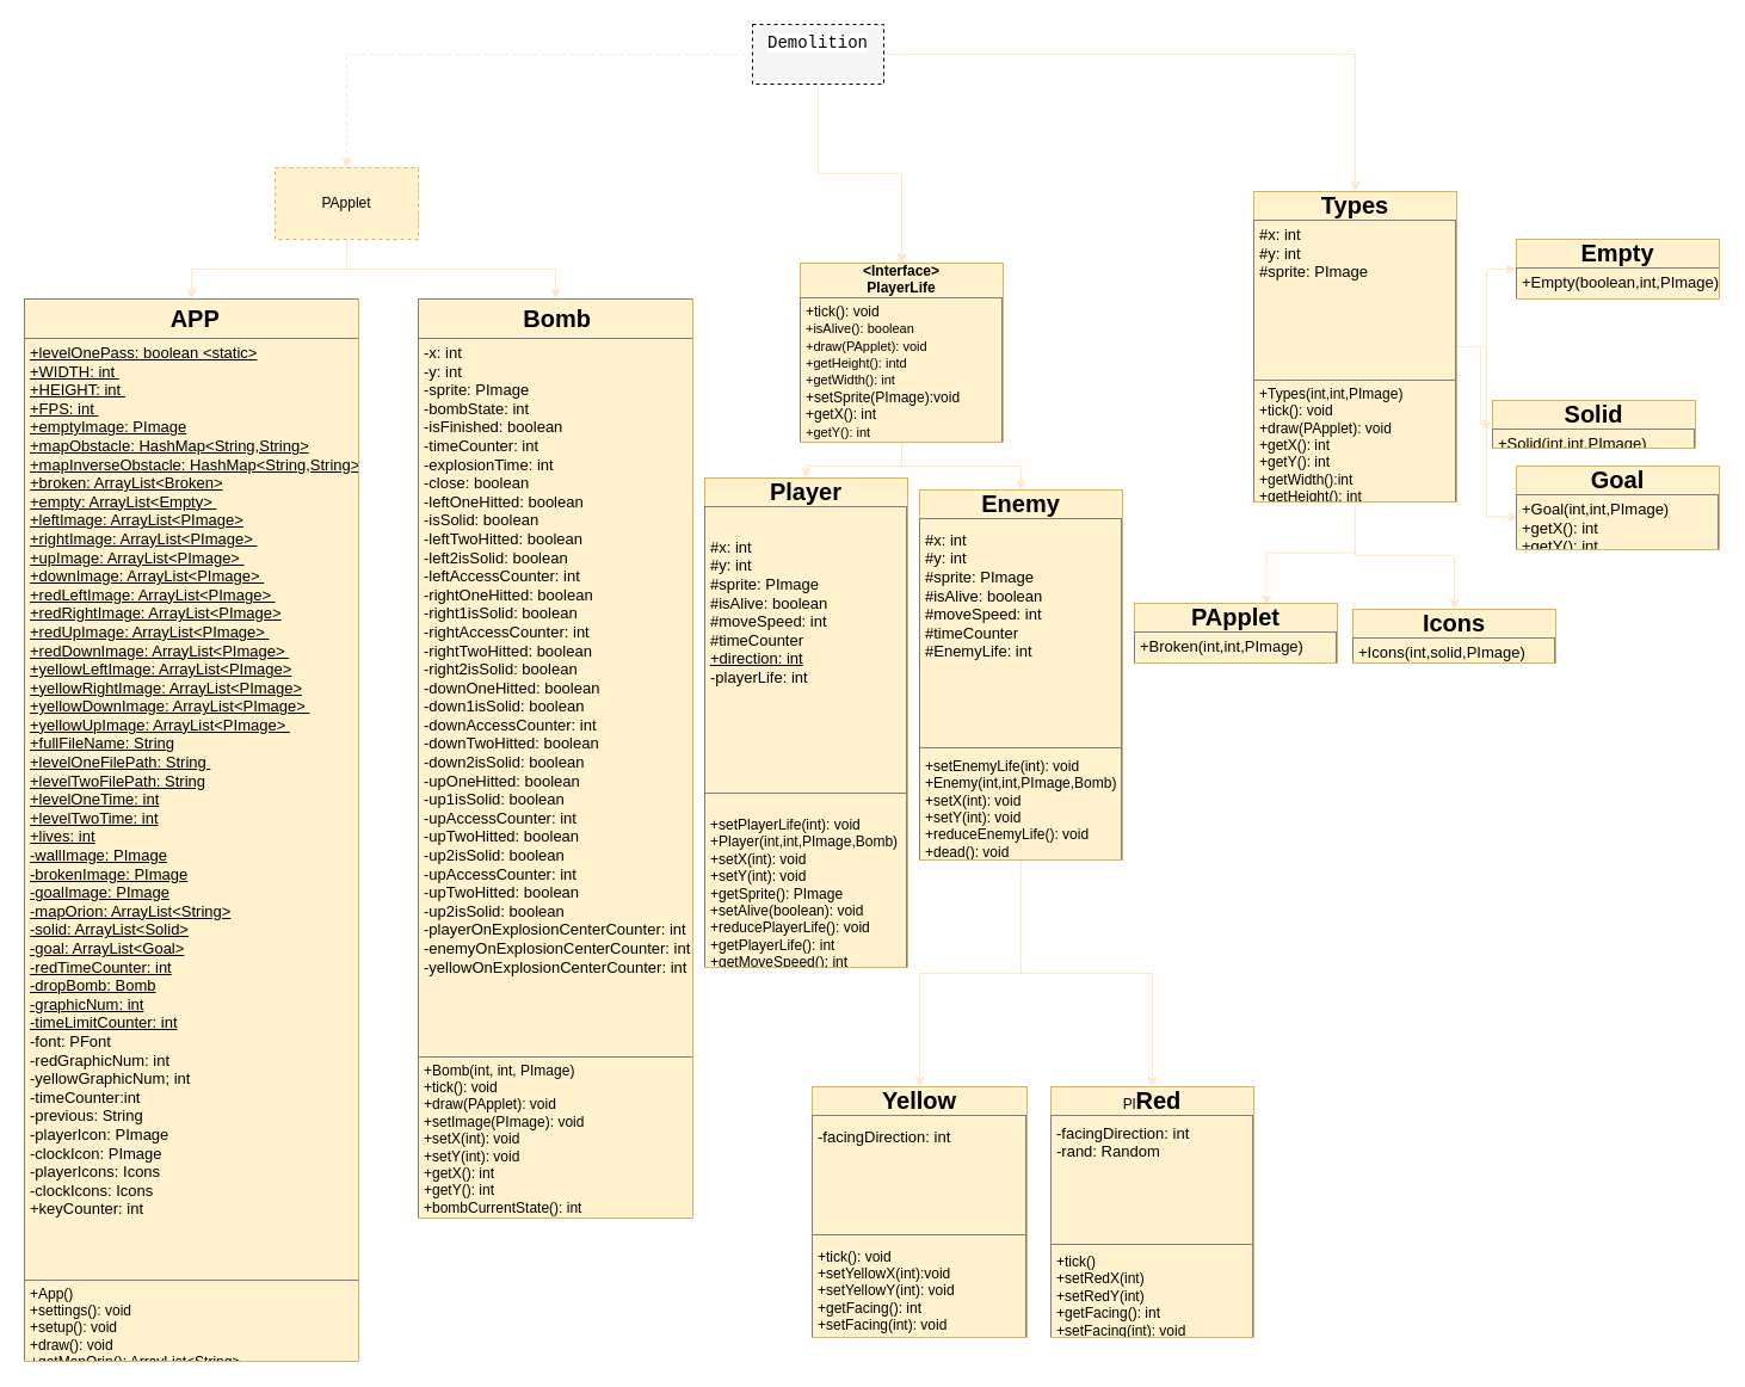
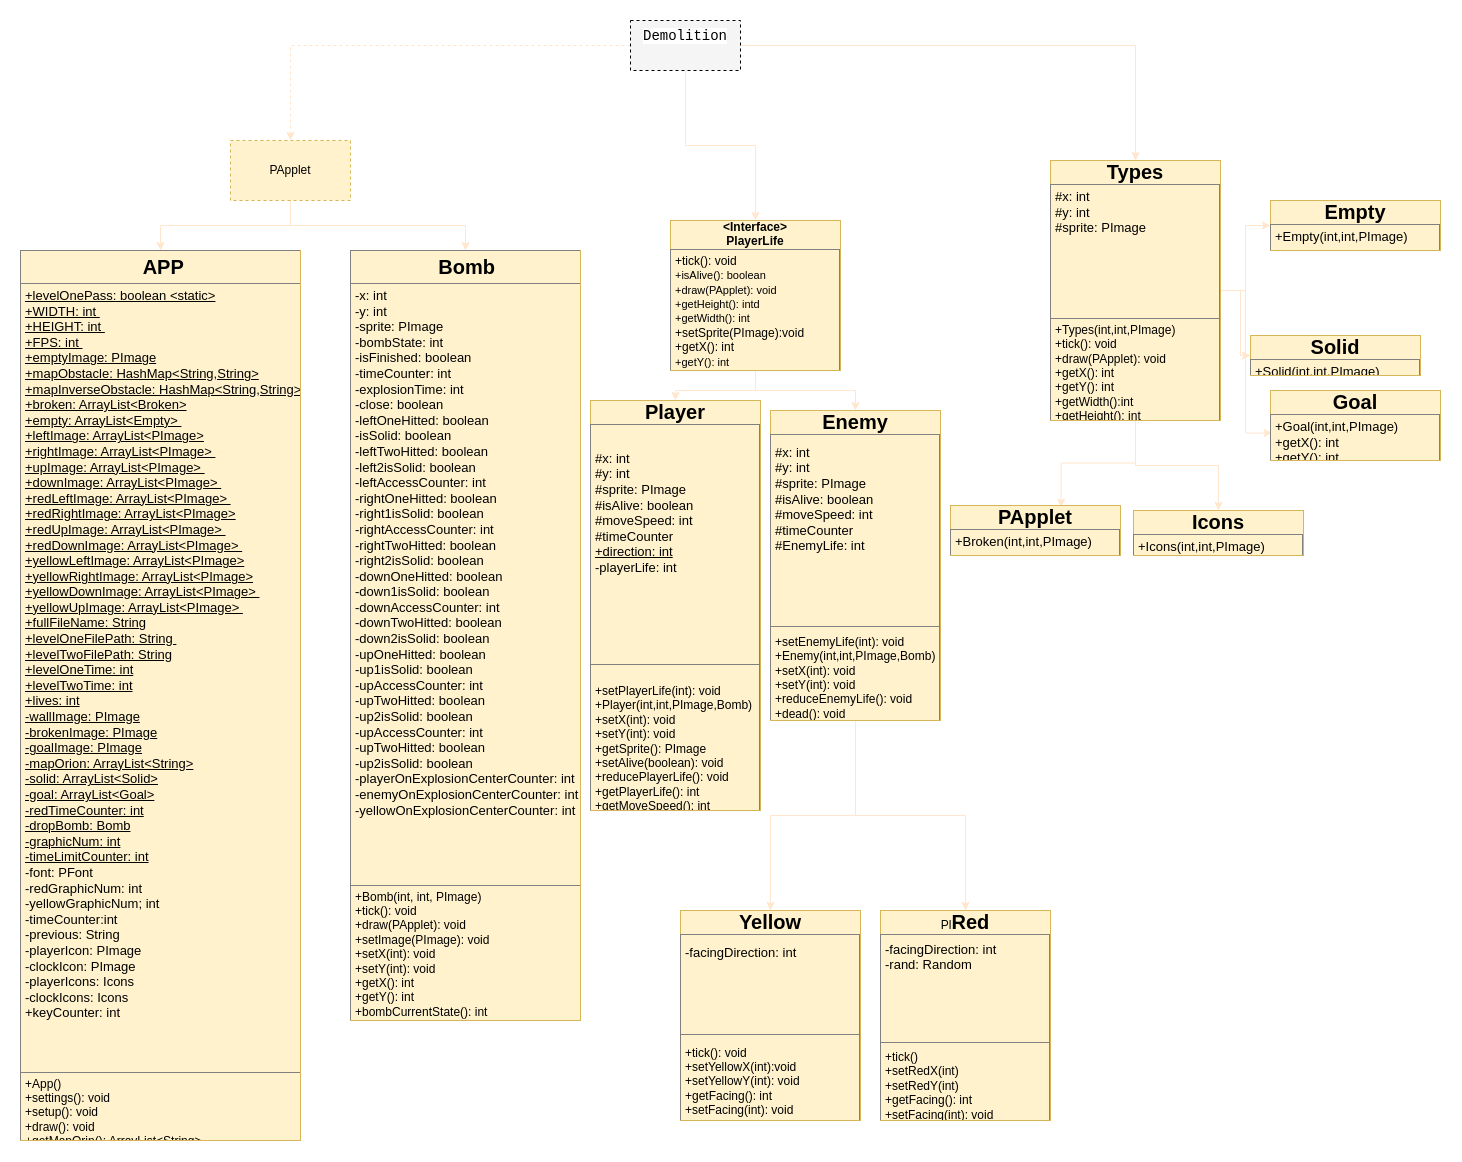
- <mxCell id="27" value="&lt;div style=&quot;text-align: center&quot;&gt;&lt;font color=&quot;#000000&quot;&gt;&lt;span style=&quot;font-size: 20px&quot;&gt;&lt;b&gt;Empty&lt;/b&gt;&lt;/span&gt;&lt;/font&gt;&lt;/div&gt;&lt;table border=&quot;1&quot; width=&quot;100%&quot; cellpadding=&quot;4&quot; style=&quot;width: 100% ; height: 100% ; border-collapse: collapse&quot;&gt;&lt;tbody&gt;&lt;tr&gt;&lt;td style=&quot;font-size: 13px&quot;&gt;&lt;font color=&quot;#000000&quot; style=&quot;font-size: 13px&quot;&gt;+Empty(boolean,int,PImage)&lt;br&gt;&lt;br&gt;&lt;br&gt;&lt;br&gt;&lt;br&gt;&lt;br&gt;&lt;/font&gt;&lt;/td&gt;&lt;/tr&gt;&lt;tr&gt;&lt;td&gt;&lt;font color=&quot;#000000&quot;&gt;&lt;br&gt;&lt;br&gt;&lt;br&gt;&lt;/font&gt;&lt;/td&gt;&lt;/tr&gt;&lt;/tbody&gt;&lt;/table&gt;" style="text;html=1;strokeColor=#d6b656;fillColor=#fff2cc;overflow=fill;shadow=0;labelBackgroundColor=none;" vertex="1" parent="1"><mxGeometry x="1270" y="200" width="170" height="50" as="geometry" /></mxCell>
+ <mxCell id="27" value="&lt;div style=&quot;text-align: center&quot;&gt;&lt;font color=&quot;#000000&quot;&gt;&lt;span style=&quot;font-size: 20px&quot;&gt;&lt;b&gt;Empty&lt;/b&gt;&lt;/span&gt;&lt;/font&gt;&lt;/div&gt;&lt;table border=&quot;1&quot; width=&quot;100%&quot; cellpadding=&quot;4&quot; style=&quot;width: 100% ; height: 100% ; border-collapse: collapse&quot;&gt;&lt;tbody&gt;&lt;tr&gt;&lt;td style=&quot;font-size: 13px&quot;&gt;&lt;font color=&quot;#000000&quot; style=&quot;font-size: 13px&quot;&gt;+Empty(int,int,PImage)&lt;br&gt;&lt;br&gt;&lt;br&gt;&lt;br&gt;&lt;br&gt;&lt;br&gt;&lt;/font&gt;&lt;/td&gt;&lt;/tr&gt;&lt;tr&gt;&lt;td&gt;&lt;font color=&quot;#000000&quot;&gt;&lt;br&gt;&lt;br&gt;&lt;br&gt;&lt;/font&gt;&lt;/td&gt;&lt;/tr&gt;&lt;/tbody&gt;&lt;/table&gt;" style="text;html=1;strokeColor=#d6b656;fillColor=#fff2cc;overflow=fill;shadow=0;labelBackgroundColor=none;" vertex="1" parent="1"><mxGeometry x="1270" y="200" width="170" height="50" as="geometry" /></mxCell>
- <mxCell id="29" value="&lt;div style=&quot;text-align: center&quot;&gt;&lt;font color=&quot;#000000&quot;&gt;&lt;span style=&quot;font-size: 20px&quot;&gt;&lt;b&gt;Icons&lt;/b&gt;&lt;/span&gt;&lt;/font&gt;&lt;/div&gt;&lt;table border=&quot;1&quot; width=&quot;100%&quot; cellpadding=&quot;4&quot; style=&quot;width: 100% ; height: 100% ; border-collapse: collapse&quot;&gt;&lt;tbody&gt;&lt;tr&gt;&lt;td style=&quot;font-size: 13px&quot;&gt;&lt;font color=&quot;#000000&quot; style=&quot;font-size: 13px&quot;&gt;+Icons(int,solid,PImage)&lt;br&gt;&lt;br&gt;&lt;br&gt;&lt;br&gt;&lt;br&gt;&lt;br&gt;&lt;/font&gt;&lt;/td&gt;&lt;/tr&gt;&lt;tr&gt;&lt;td&gt;&lt;font color=&quot;#000000&quot;&gt;&lt;br&gt;&lt;br&gt;&lt;br&gt;&lt;/font&gt;&lt;/td&gt;&lt;/tr&gt;&lt;/tbody&gt;&lt;/table&gt;" style="text;html=1;strokeColor=#d6b656;fillColor=#fff2cc;overflow=fill;shadow=0;labelBackgroundColor=none;" vertex="1" parent="1"><mxGeometry x="1133" y="510" width="170" height="45" as="geometry" /></mxCell>
+ <mxCell id="29" value="&lt;div style=&quot;text-align: center&quot;&gt;&lt;font color=&quot;#000000&quot;&gt;&lt;span style=&quot;font-size: 20px&quot;&gt;&lt;b&gt;Icons&lt;/b&gt;&lt;/span&gt;&lt;/font&gt;&lt;/div&gt;&lt;table border=&quot;1&quot; width=&quot;100%&quot; cellpadding=&quot;4&quot; style=&quot;width: 100% ; height: 100% ; border-collapse: collapse&quot;&gt;&lt;tbody&gt;&lt;tr&gt;&lt;td style=&quot;font-size: 13px&quot;&gt;&lt;font color=&quot;#000000&quot; style=&quot;font-size: 13px&quot;&gt;+Icons(int,int,PImage)&lt;br&gt;&lt;br&gt;&lt;br&gt;&lt;br&gt;&lt;br&gt;&lt;br&gt;&lt;/font&gt;&lt;/td&gt;&lt;/tr&gt;&lt;tr&gt;&lt;td&gt;&lt;font color=&quot;#000000&quot;&gt;&lt;br&gt;&lt;br&gt;&lt;br&gt;&lt;/font&gt;&lt;/td&gt;&lt;/tr&gt;&lt;/tbody&gt;&lt;/table&gt;" style="text;html=1;strokeColor=#d6b656;fillColor=#fff2cc;overflow=fill;shadow=0;labelBackgroundColor=none;" vertex="1" parent="1"><mxGeometry x="1133" y="510" width="170" height="45" as="geometry" /></mxCell>
